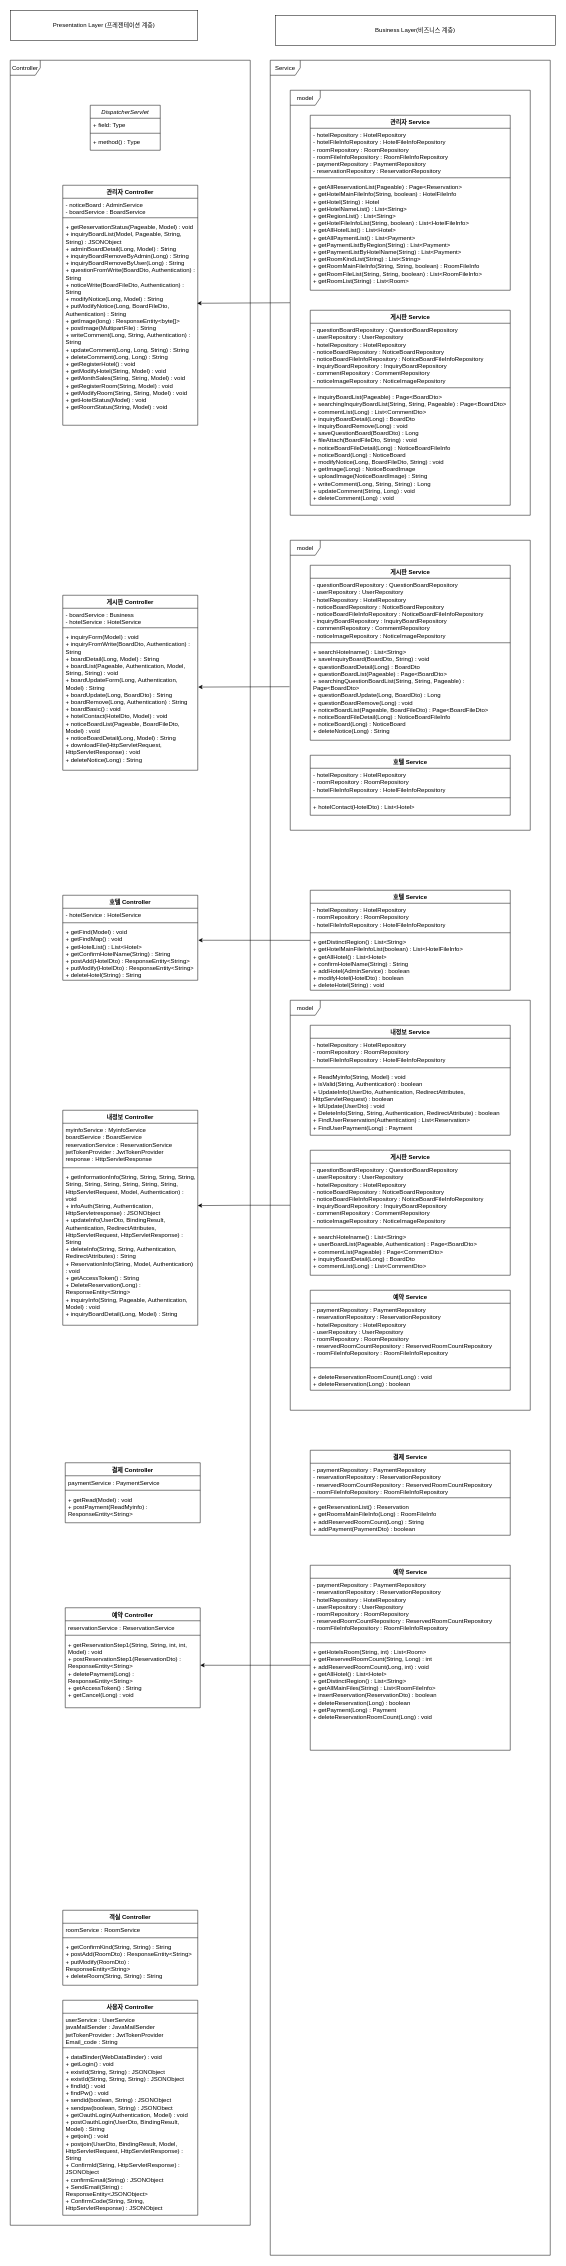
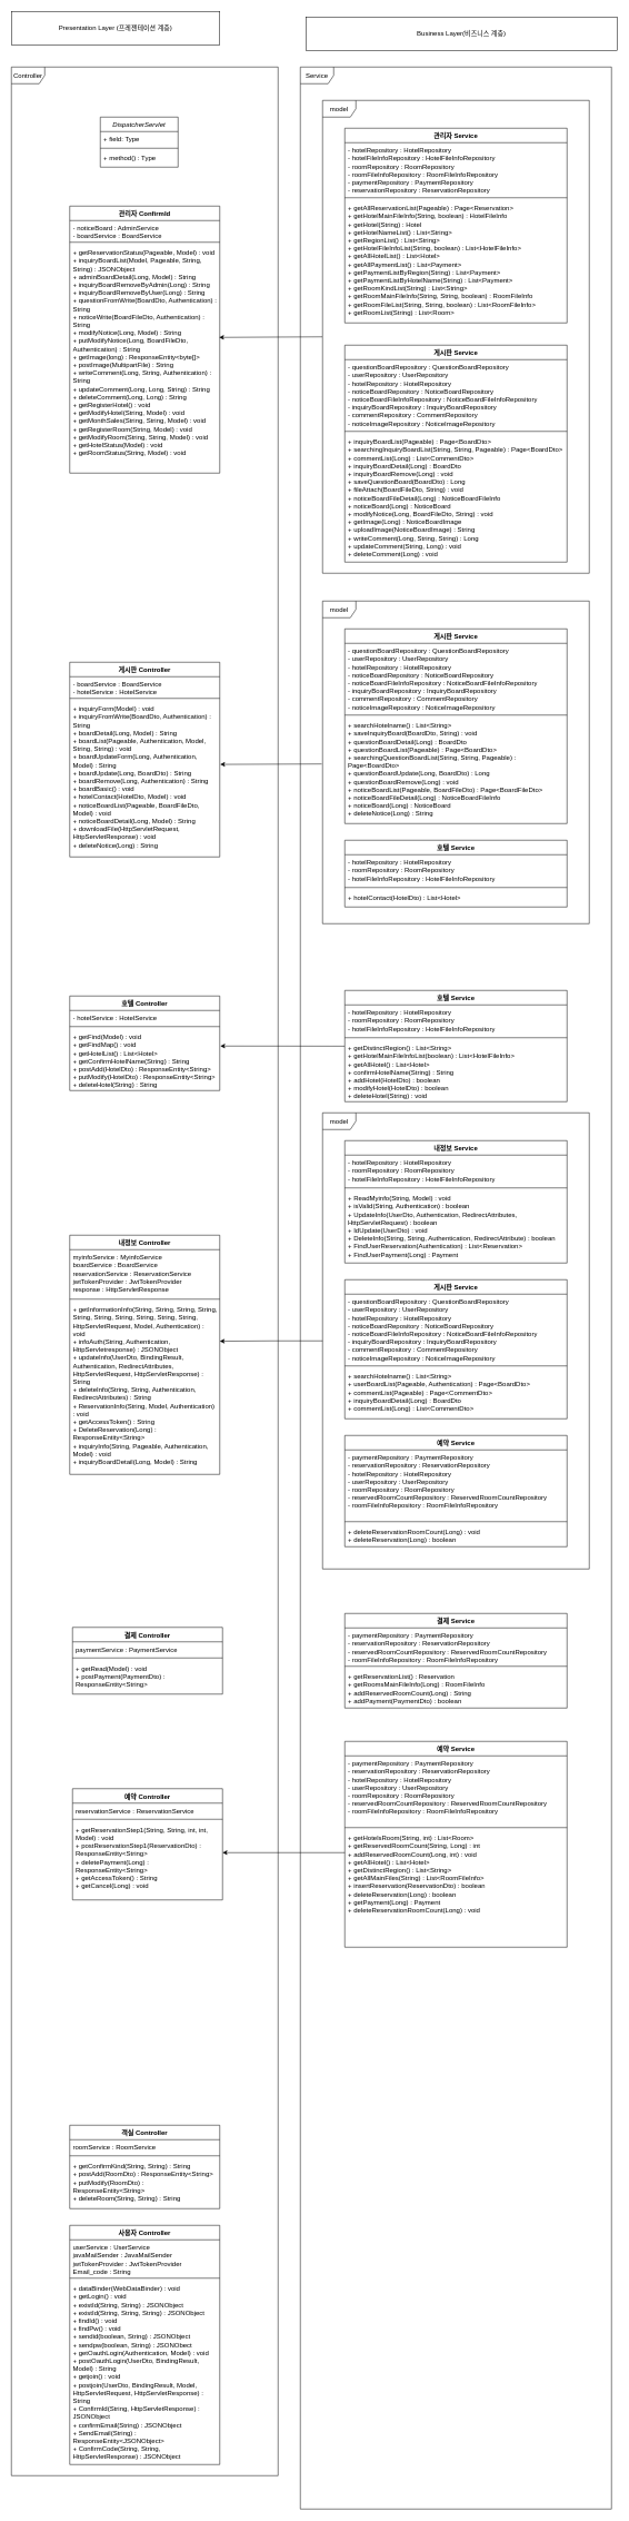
- <mxCell id="8" value="관리자 Controller" style="swimlane;fontStyle=1;align=center;verticalAlign=top;childLayout=stackLayout;horizontal=1;startSize=26;horizontalStack=0;resizeParent=1;resizeParentMax=0;resizeLast=0;collapsible=1;marginBottom=0;whiteSpace=wrap;html=1;" vertex="1" parent="1"><mxGeometry x="125" y="370" width="270" height="480" as="geometry" /></mxCell>
+ <mxCell id="8" value="관리자 ConfirmId" style="swimlane;fontStyle=1;align=center;verticalAlign=top;childLayout=stackLayout;horizontal=1;startSize=26;horizontalStack=0;resizeParent=1;resizeParentMax=0;resizeLast=0;collapsible=1;marginBottom=0;whiteSpace=wrap;html=1;" vertex="1" parent="1"><mxGeometry x="125" y="370" width="270" height="480" as="geometry" /></mxCell>
- <mxCell id="13" value="&lt;div&gt;- boardService : Business&lt;/div&gt;&lt;div&gt;- hotelService : HotelService&lt;/div&gt;" style="text;strokeColor=none;fillColor=none;align=left;verticalAlign=top;spacingLeft=4;spacingRight=4;overflow=hidden;rotatable=0;points=[[0,0.5],[1,0.5]];portConstraint=eastwest;whiteSpace=wrap;html=1;" vertex="1" parent="12"><mxGeometry y="26" width="270" height="34" as="geometry" /></mxCell>
+ <mxCell id="13" value="&lt;div&gt;- boardService : BoardService&lt;/div&gt;&lt;div&gt;- hotelService : HotelService&lt;/div&gt;" style="text;strokeColor=none;fillColor=none;align=left;verticalAlign=top;spacingLeft=4;spacingRight=4;overflow=hidden;rotatable=0;points=[[0,0.5],[1,0.5]];portConstraint=eastwest;whiteSpace=wrap;html=1;" vertex="1" parent="12"><mxGeometry y="26" width="270" height="34" as="geometry" /></mxCell>
- <mxCell id="65" value="+&amp;nbsp;getDistinctRegion() : List&amp;lt;String&amp;gt;&lt;div&gt;+&amp;nbsp;getHotelMainFileInfoList(boolean) : List&amp;lt;HotelFileInfo&amp;gt;&lt;/div&gt;&lt;div&gt;+&amp;nbsp;getAllHotel() : List&amp;lt;Hotel&amp;gt;&lt;/div&gt;&lt;div&gt;+&amp;nbsp;confirmHotelName(String) : String&lt;/div&gt;&lt;div&gt;+&amp;nbsp;addHotel(AdminService) : boolean&lt;/div&gt;&lt;div&gt;+&amp;nbsp;modifyHotel(HotelDto) : boolean&lt;/div&gt;&lt;div&gt;+&amp;nbsp;deleteHotel(String) : void&lt;/div&gt;" style="text;strokeColor=none;fillColor=none;align=left;verticalAlign=top;spacingLeft=4;spacingRight=4;overflow=hidden;rotatable=0;points=[[0,0.5],[1,0.5]];portConstraint=eastwest;whiteSpace=wrap;html=1;" vertex="1" parent="62"><mxGeometry y="90" width="400" height="110" as="geometry" /></mxCell>
+ <mxCell id="65" value="+&amp;nbsp;getDistinctRegion() : List&amp;lt;String&amp;gt;&lt;div&gt;+&amp;nbsp;getHotelMainFileInfoList(boolean) : List&amp;lt;HotelFileInfo&amp;gt;&lt;/div&gt;&lt;div&gt;+&amp;nbsp;getAllHotel() : List&amp;lt;Hotel&amp;gt;&lt;/div&gt;&lt;div&gt;+&amp;nbsp;confirmHotelName(String) : String&lt;/div&gt;&lt;div&gt;+&amp;nbsp;addHotel(HotelDto) : boolean&lt;/div&gt;&lt;div&gt;+&amp;nbsp;modifyHotel(HotelDto) : boolean&lt;/div&gt;&lt;div&gt;+&amp;nbsp;deleteHotel(String) : void&lt;/div&gt;" style="text;strokeColor=none;fillColor=none;align=left;verticalAlign=top;spacingLeft=4;spacingRight=4;overflow=hidden;rotatable=0;points=[[0,0.5],[1,0.5]];portConstraint=eastwest;whiteSpace=wrap;html=1;" vertex="1" parent="62"><mxGeometry y="90" width="400" height="110" as="geometry" /></mxCell>
- <mxCell id="27" value="+ getRead(Model) : void&lt;div&gt;+ postPayment(ReadMyinfo) : ResponseEntity&amp;lt;String&amp;gt;&lt;/div&gt;" style="text;strokeColor=none;fillColor=none;align=left;verticalAlign=top;spacingLeft=4;spacingRight=4;overflow=hidden;rotatable=0;points=[[0,0.5],[1,0.5]];portConstraint=eastwest;whiteSpace=wrap;html=1;" vertex="1" parent="24"><mxGeometry y="60" width="270" height="60" as="geometry" /></mxCell>
+ <mxCell id="27" value="+ getRead(Model) : void&lt;div&gt;+ postPayment(PaymentDto) : ResponseEntity&amp;lt;String&amp;gt;&lt;/div&gt;" style="text;strokeColor=none;fillColor=none;align=left;verticalAlign=top;spacingLeft=4;spacingRight=4;overflow=hidden;rotatable=0;points=[[0,0.5],[1,0.5]];portConstraint=eastwest;whiteSpace=wrap;html=1;" vertex="1" parent="24"><mxGeometry y="60" width="270" height="60" as="geometry" /></mxCell>
